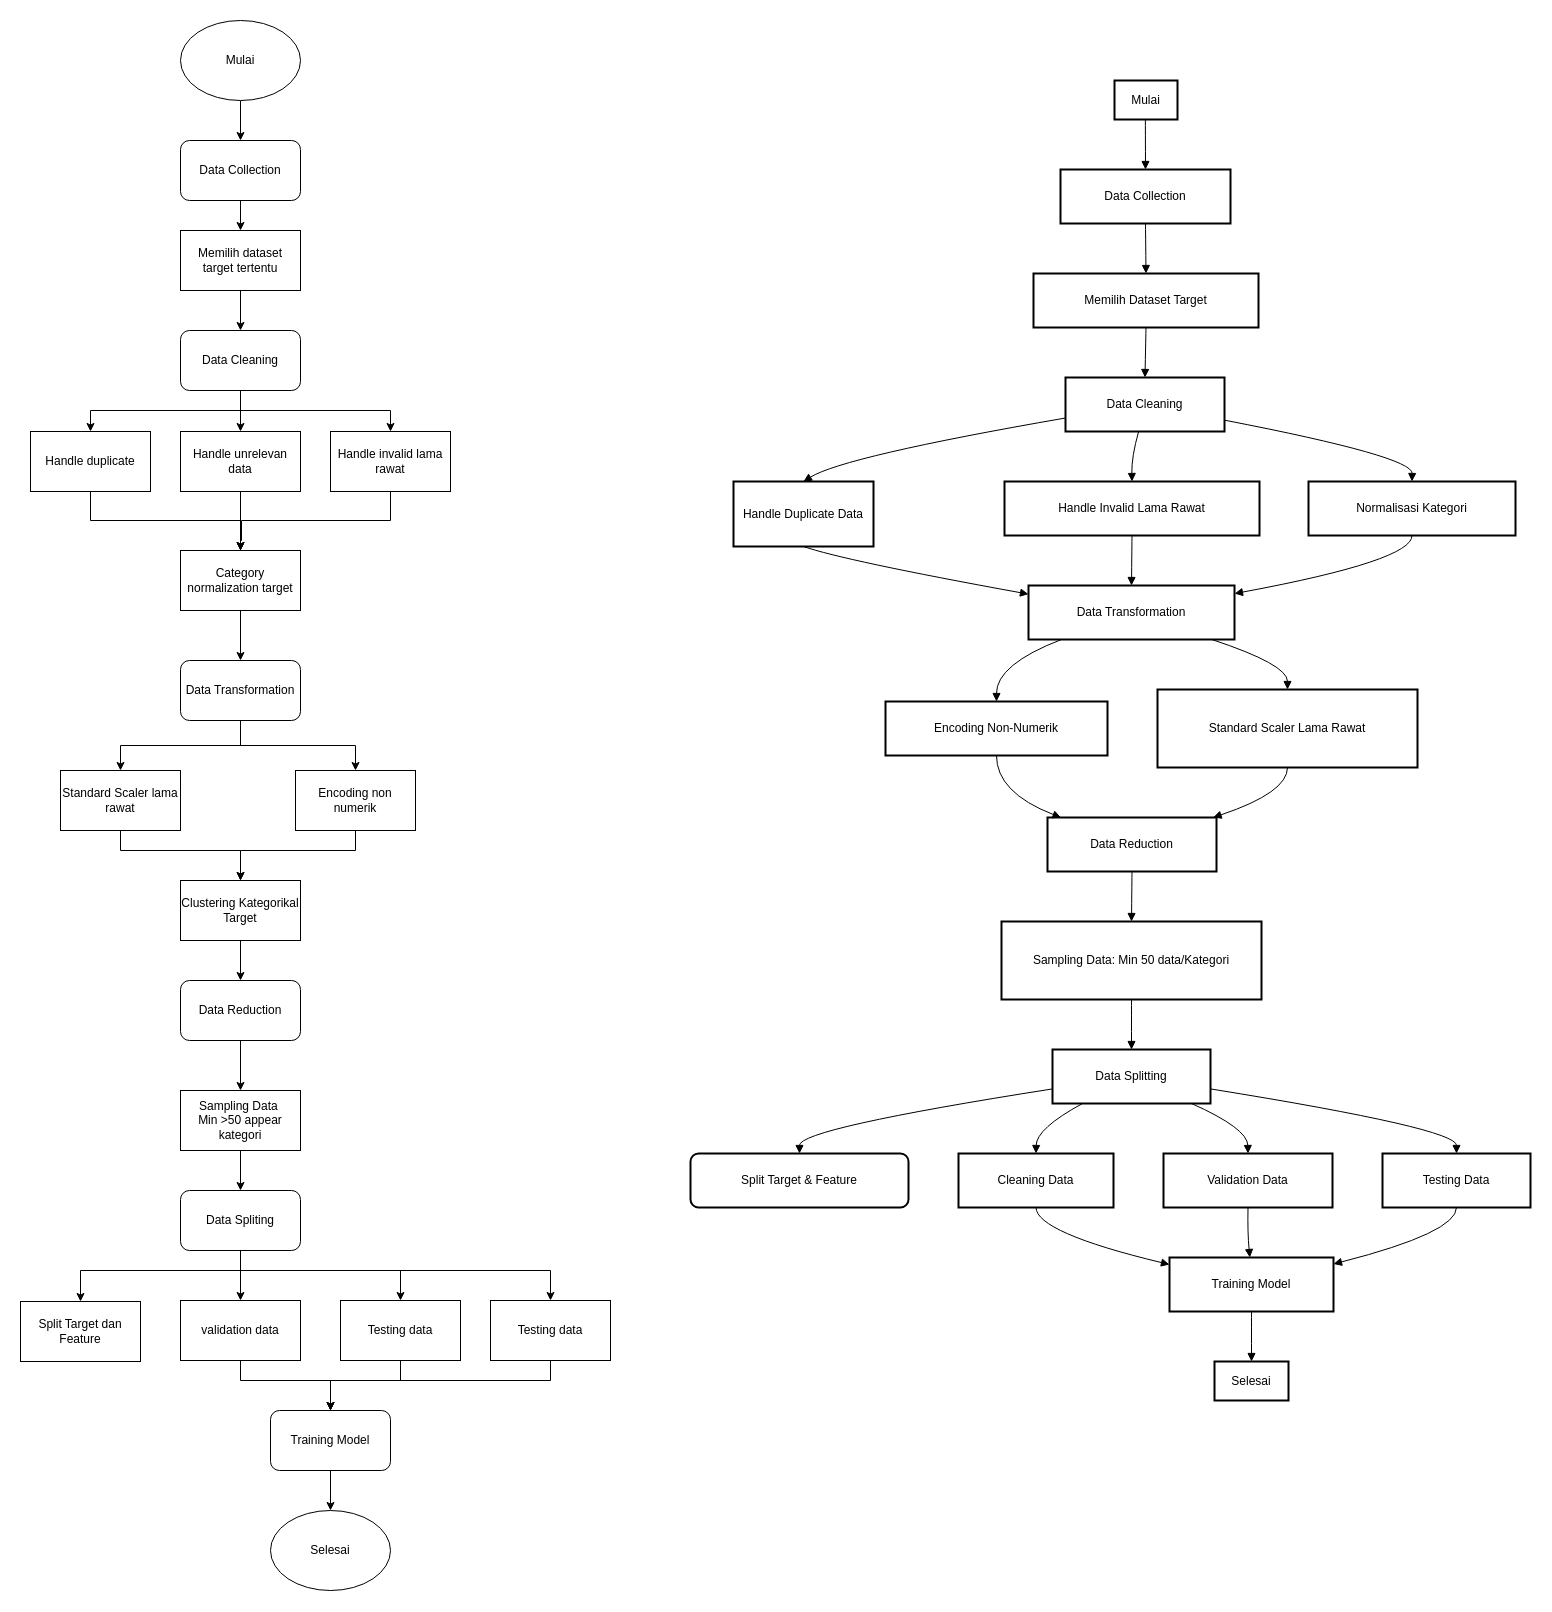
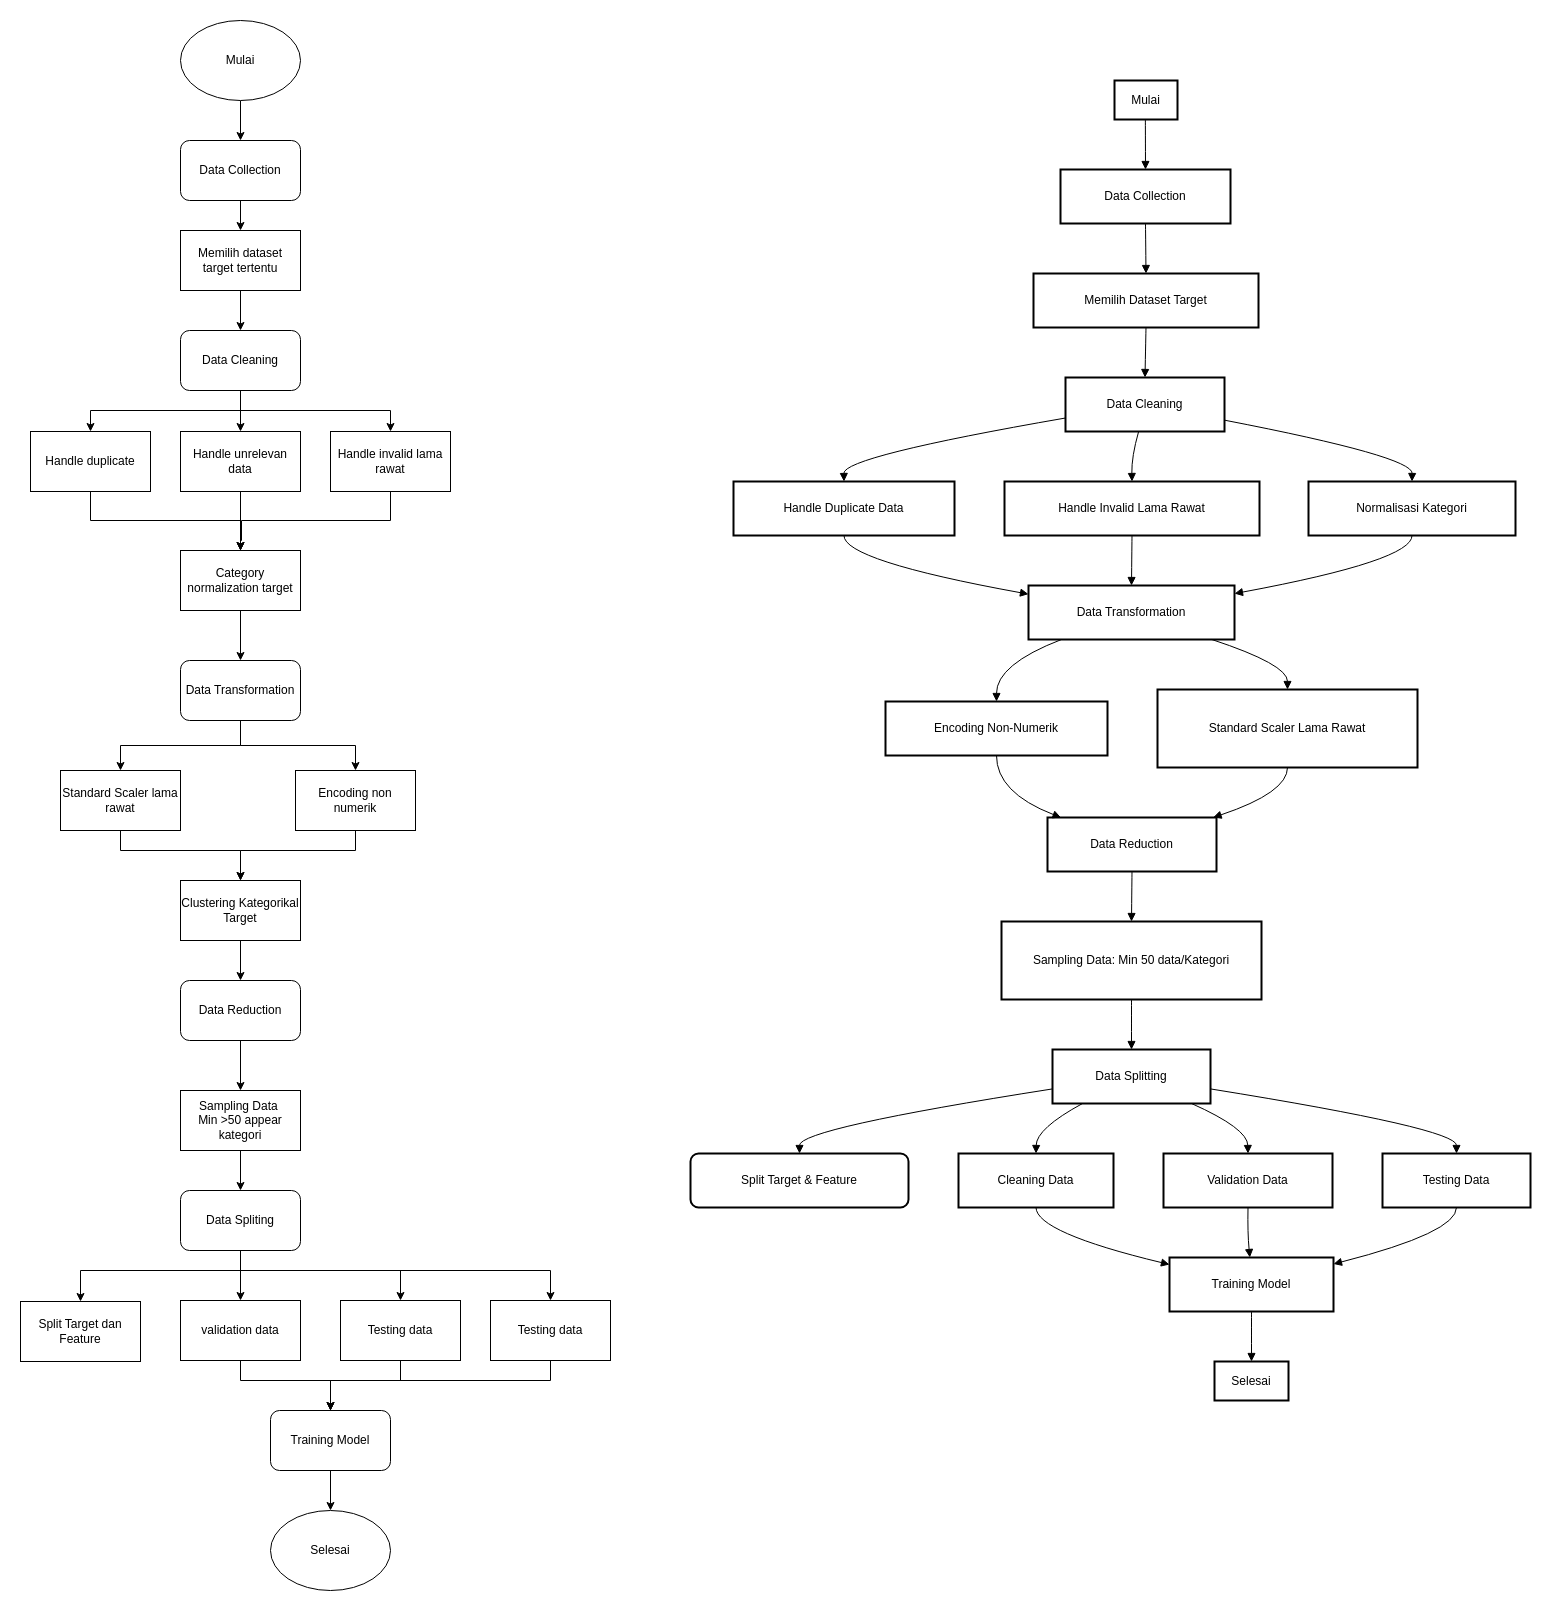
- <mxCell id="47" value="Handle Duplicate Data" style="whiteSpace=wrap;strokeWidth=2;rounded=0;treeFolding=0;" vertex="1" parent="1"><mxGeometry x="733" y="481" width="140" height="65" as="geometry" /></mxCell>
+ <mxCell id="47" value="Handle Duplicate Data" style="whiteSpace=wrap;strokeWidth=2;rounded=0;treeFolding=0;" vertex="1" parent="1"><mxGeometry x="733" y="481" width="221" height="54" as="geometry" /></mxCell>
